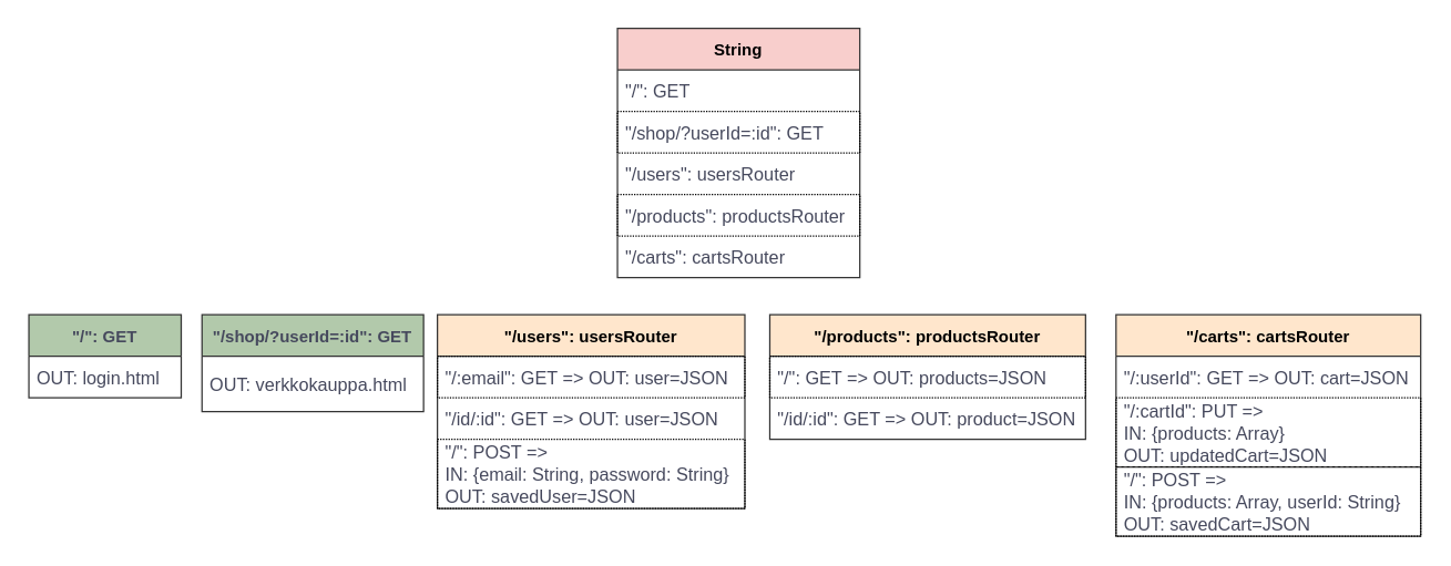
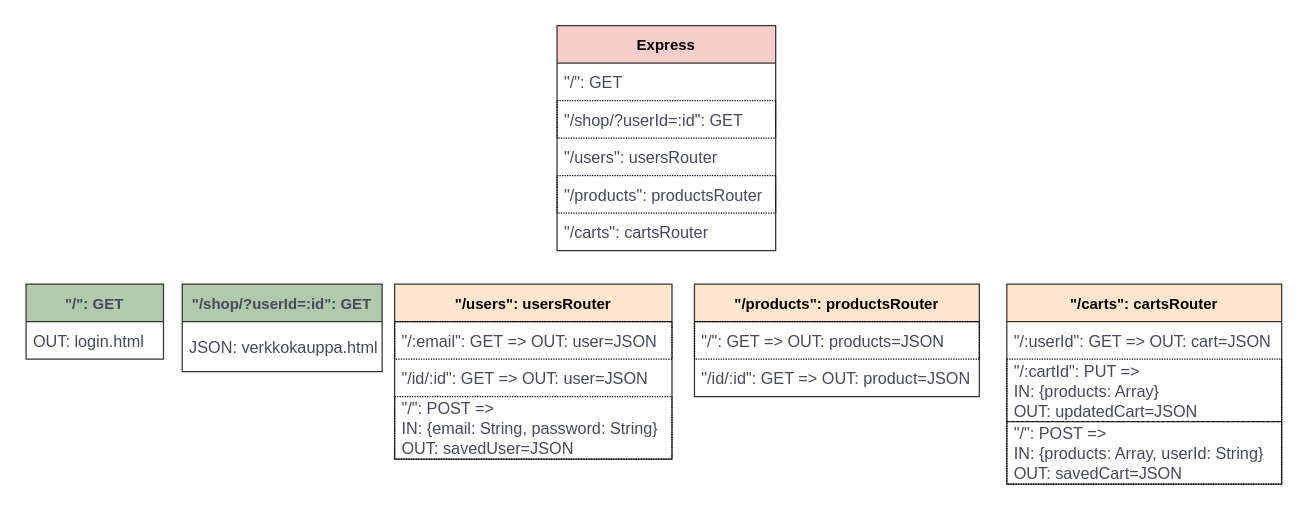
- <mxCell id="17" value="String" style="swimlane;fontStyle=1;childLayout=stackLayout;horizontal=1;startSize=30;horizontalStack=0;resizeParent=1;resizeParentMax=0;resizeLast=0;collapsible=1;marginBottom=0;fillColor=#f8cecc;strokeColor=#333333;fontSize=12;rounded=0;" vertex="1" parent="1"><mxGeometry x="445" y="20" width="175" height="180" as="geometry" /></mxCell>
+ <mxCell id="17" value="Express" style="swimlane;fontStyle=1;childLayout=stackLayout;horizontal=1;startSize=30;horizontalStack=0;resizeParent=1;resizeParentMax=0;resizeLast=0;collapsible=1;marginBottom=0;fillColor=#f8cecc;strokeColor=#333333;fontSize=12;rounded=0;" vertex="1" parent="1"><mxGeometry x="445" y="20" width="175" height="180" as="geometry" /></mxCell>
- <mxCell id="5" value="OUT: verkkokauppa.html" style="text;strokeColor=none;fillColor=none;align=left;verticalAlign=middle;spacingLeft=4;spacingRight=4;overflow=hidden;points=[[0,0.5],[1,0.5]];portConstraint=eastwest;rotatable=0;spacingTop=0;spacingBottom=0;fontColor=#46495D;fontSize=13;rounded=0;" vertex="1" parent="4"><mxGeometry y="30" width="160" height="40" as="geometry" /></mxCell>
+ <mxCell id="5" value="JSON: verkkokauppa.html" style="text;strokeColor=none;fillColor=none;align=left;verticalAlign=middle;spacingLeft=4;spacingRight=4;overflow=hidden;points=[[0,0.5],[1,0.5]];portConstraint=eastwest;rotatable=0;spacingTop=0;spacingBottom=0;fontColor=#46495D;fontSize=13;rounded=0;" vertex="1" parent="4"><mxGeometry y="30" width="160" height="40" as="geometry" /></mxCell>
